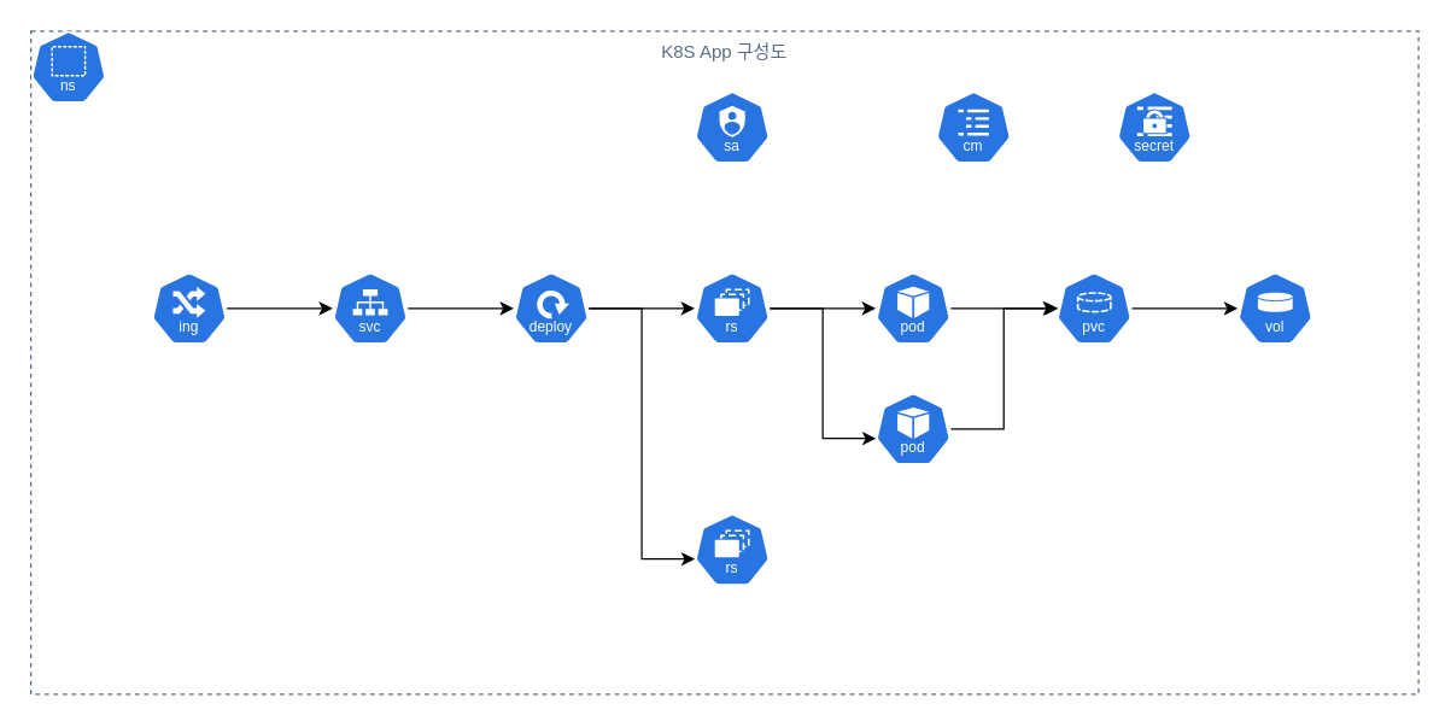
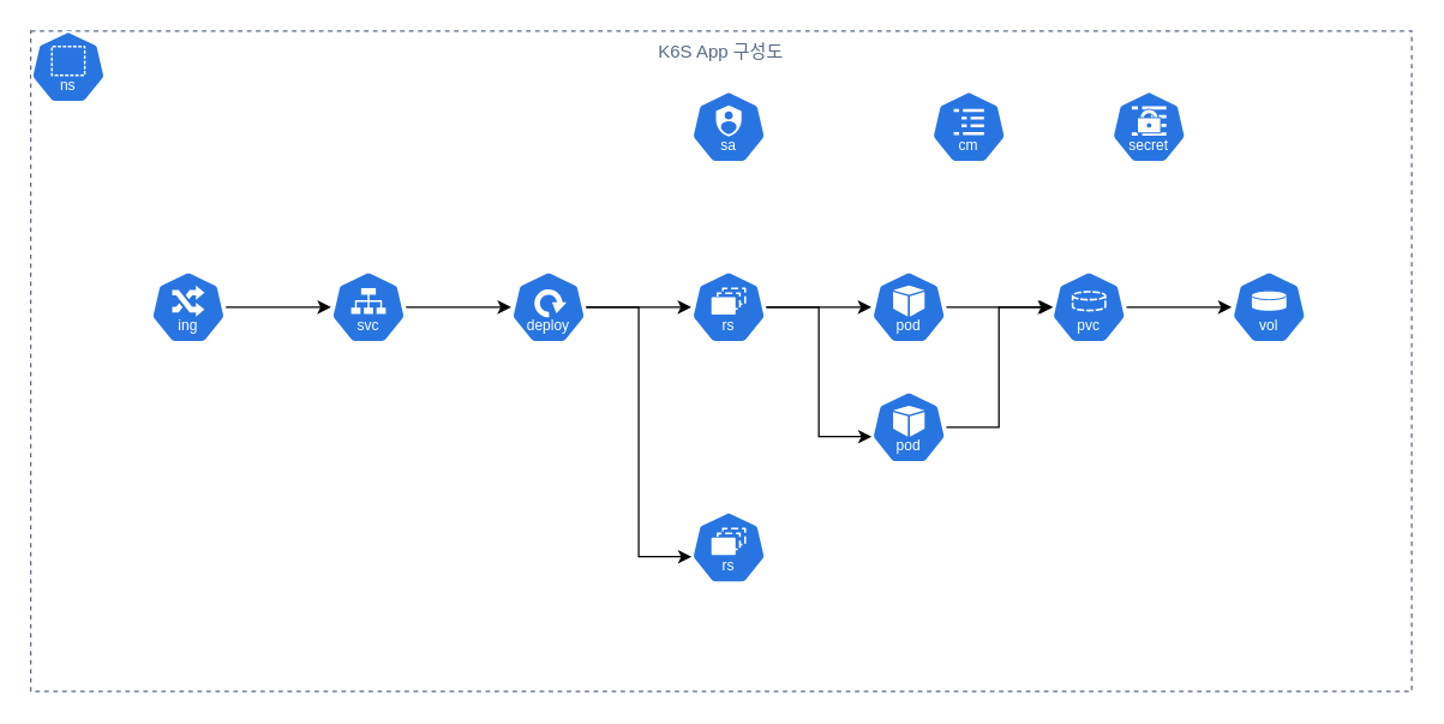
- <mxCell id="2" value="K8S App 구성도" style="fillColor=none;strokeColor=#5A6C86;dashed=1;verticalAlign=top;fontStyle=0;fontColor=#5A6C86;whiteSpace=wrap;html=1;" vertex="1" parent="1"><mxGeometry x="20" y="20" width="920" height="440" as="geometry" /></mxCell>
+ <mxCell id="2" value="K6S App 구성도" style="fillColor=none;strokeColor=#5A6C86;dashed=1;verticalAlign=top;fontStyle=0;fontColor=#5A6C86;whiteSpace=wrap;html=1;" vertex="1" parent="1"><mxGeometry x="20" y="20" width="920" height="440" as="geometry" /></mxCell>
